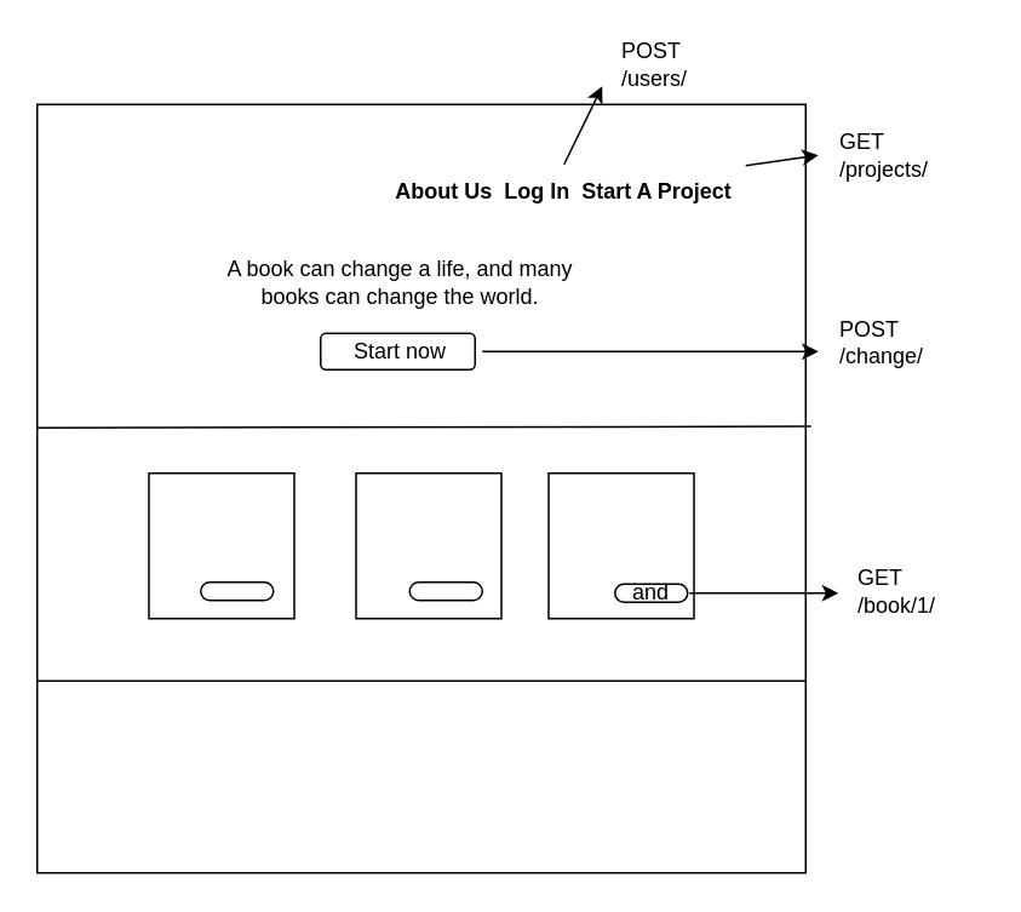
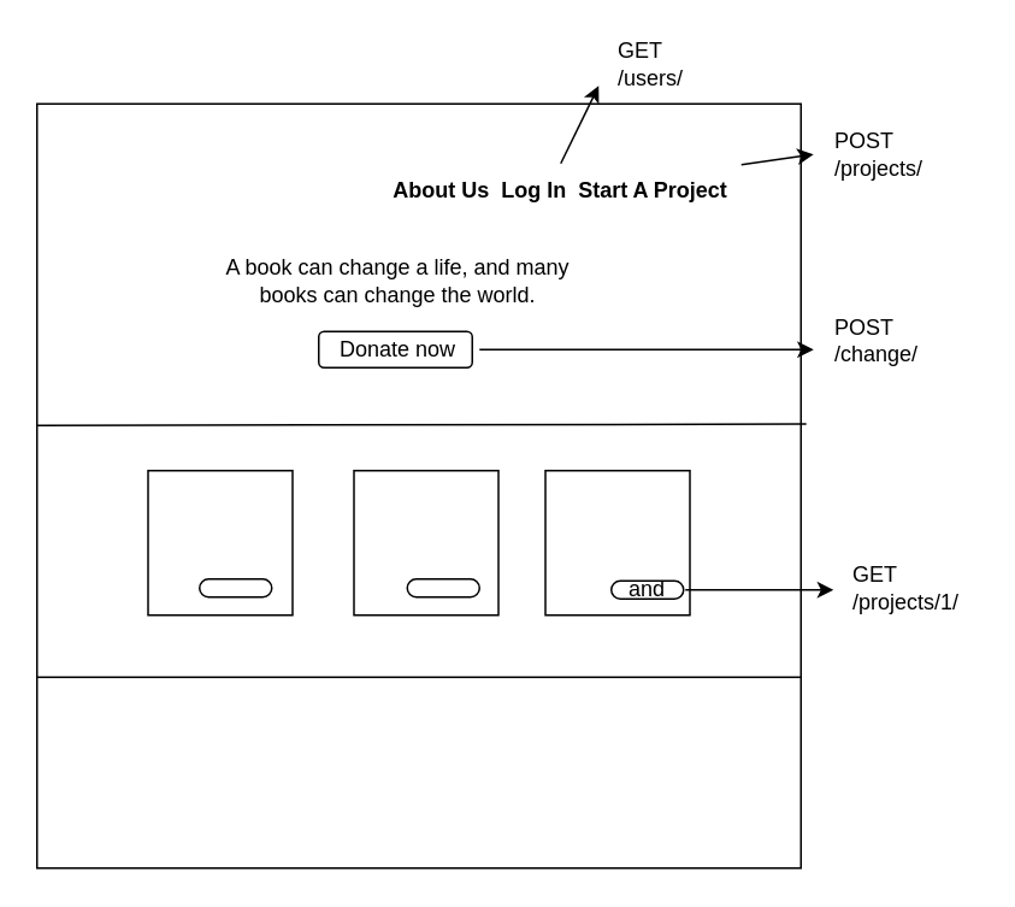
- <mxCell id="13" value="&lt;div style=&quot;&quot;&gt;&lt;span style=&quot;background-color: initial;&quot;&gt;POST&lt;br&gt;/users/&lt;/span&gt;&lt;/div&gt;" style="text;strokeColor=none;align=left;fillColor=none;html=1;verticalAlign=middle;whiteSpace=wrap;rounded=0;" vertex="1" parent="1"><mxGeometry x="340" y="20" width="60" height="30" as="geometry" /></mxCell>
+ <mxCell id="13" value="&lt;div style=&quot;&quot;&gt;&lt;span style=&quot;background-color: initial;&quot;&gt;GET&lt;br&gt;/users/&lt;/span&gt;&lt;/div&gt;" style="text;strokeColor=none;align=left;fillColor=none;html=1;verticalAlign=middle;whiteSpace=wrap;rounded=0;" vertex="1" parent="1"><mxGeometry x="340" y="20" width="60" height="30" as="geometry" /></mxCell>
- <mxCell id="11" value="GET&lt;br&gt;/projects/" style="text;strokeColor=none;align=left;fillColor=none;html=1;verticalAlign=middle;whiteSpace=wrap;rounded=0;" vertex="1" parent="1"><mxGeometry x="460" y="70" width="60" height="30" as="geometry" /></mxCell>
+ <mxCell id="11" value="POST&lt;br&gt;/projects/" style="text;strokeColor=none;align=left;fillColor=none;html=1;verticalAlign=middle;whiteSpace=wrap;rounded=0;" vertex="1" parent="1"><mxGeometry x="460" y="70" width="60" height="30" as="geometry" /></mxCell>
- <mxCell id="7" value="Start now" style="text;strokeColor=none;align=center;fillColor=none;html=1;verticalAlign=middle;whiteSpace=wrap;rounded=0;" vertex="1" parent="1"><mxGeometry x="175" y="178" width="90" height="30" as="geometry" /></mxCell>
+ <mxCell id="7" value="Donate now" style="text;strokeColor=none;align=center;fillColor=none;html=1;verticalAlign=middle;whiteSpace=wrap;rounded=0;" vertex="1" parent="1"><mxGeometry x="175" y="178" width="90" height="30" as="geometry" /></mxCell>
- <mxCell id="23" value="GET&lt;br&gt;/book/1/" style="text;html=1;strokeColor=none;fillColor=none;align=left;verticalAlign=middle;whiteSpace=wrap;rounded=0;" vertex="1" parent="1"><mxGeometry x="470" y="310" width="70" height="30" as="geometry" /></mxCell>
+ <mxCell id="23" value="GET&lt;br&gt;/projects/1/" style="text;html=1;strokeColor=none;fillColor=none;align=left;verticalAlign=middle;whiteSpace=wrap;rounded=0;" vertex="1" parent="1"><mxGeometry x="470" y="310" width="70" height="30" as="geometry" /></mxCell>
